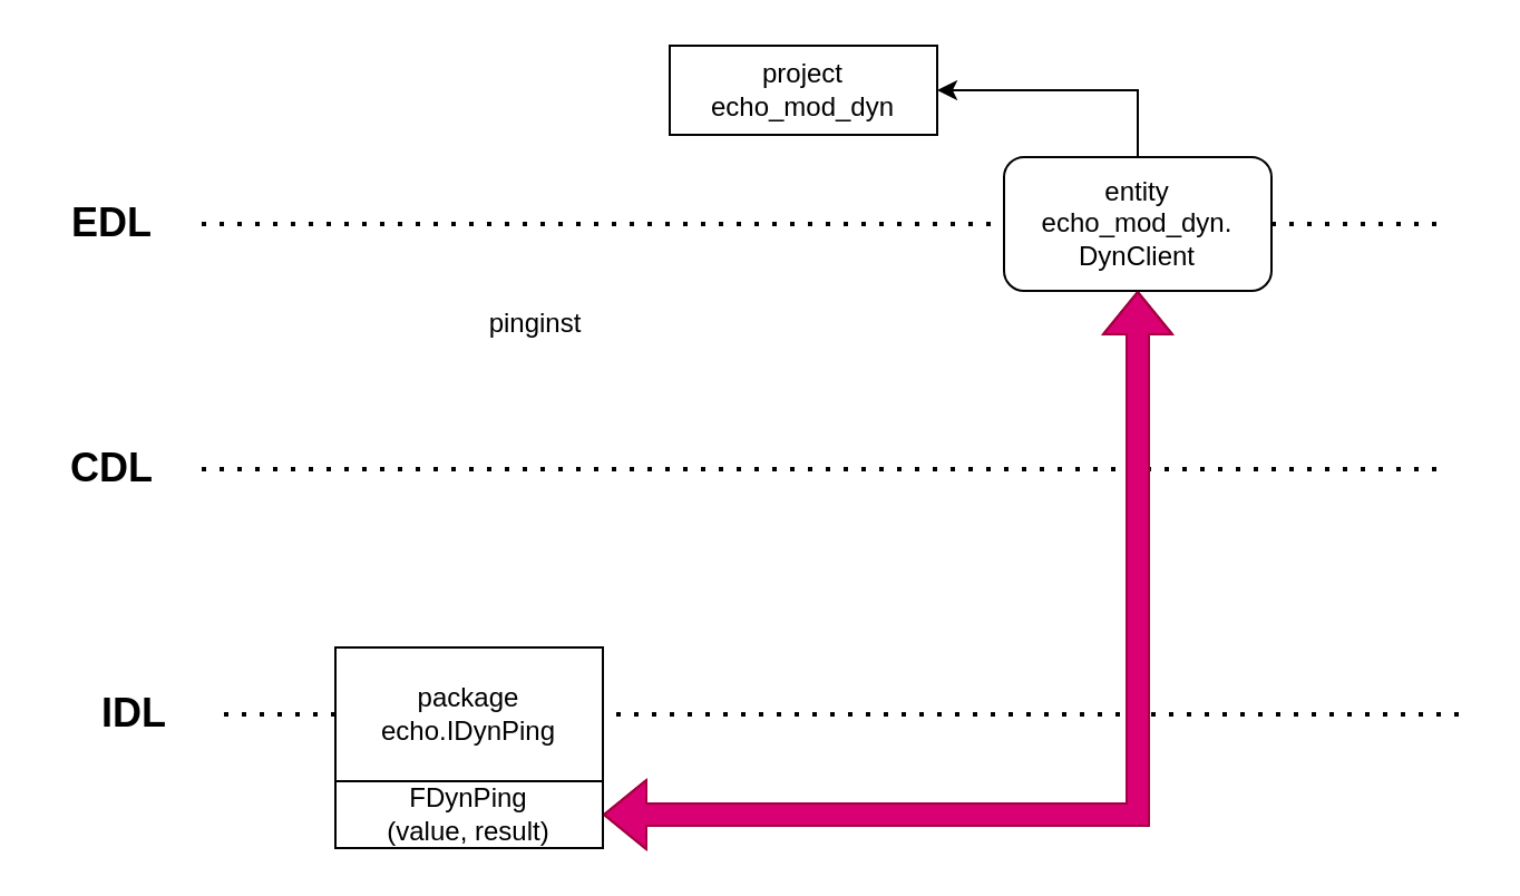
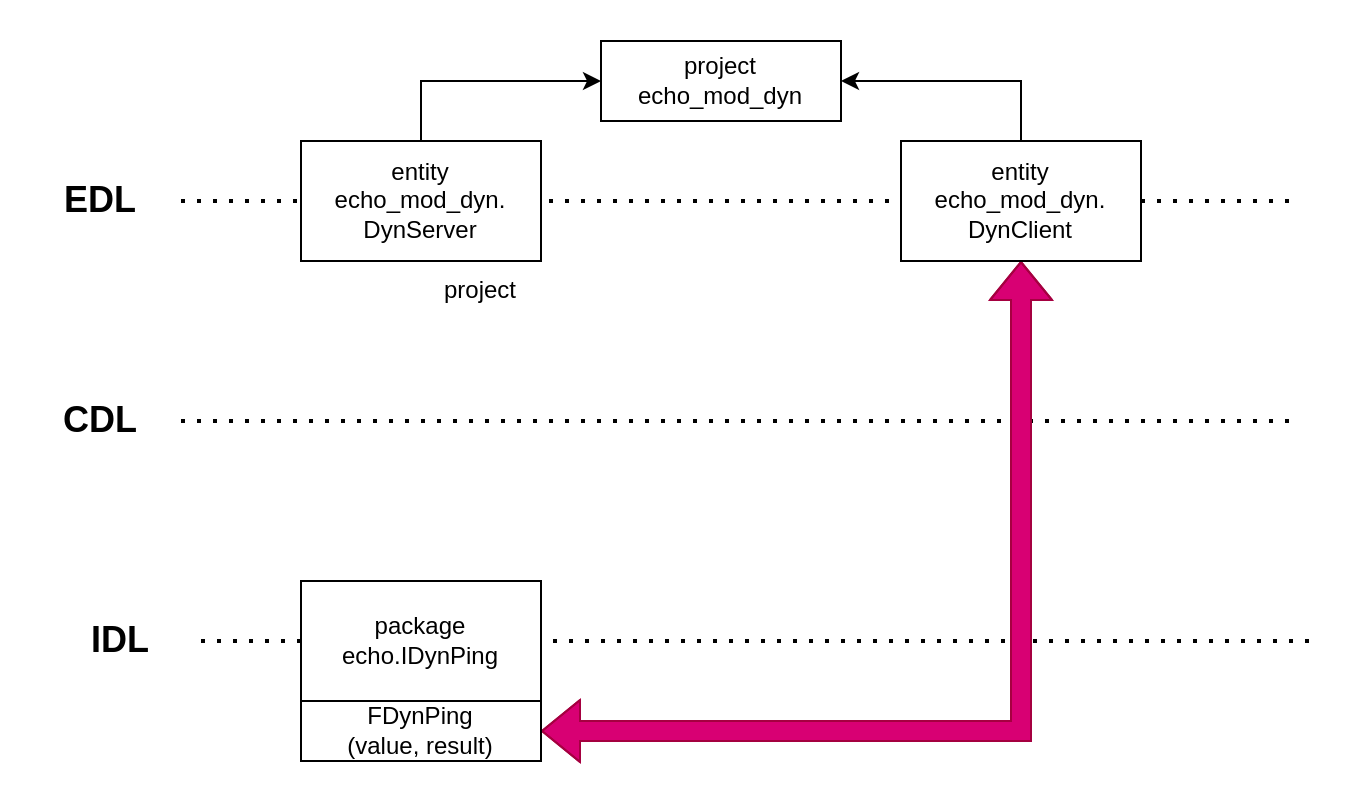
+ <mxCell id="9" style="edgeStyle=orthogonalEdgeStyle;rounded=0;orthogonalLoop=1;jettySize=auto;html=1;exitX=0.5;exitY=0;exitDx=0;exitDy=0;entryX=0;entryY=0.5;entryDx=0;entryDy=0;" edge="1" parent="1" source="10" target="5"><mxGeometry relative="1" as="geometry" /></mxCell>
+ <mxCell id="10" value="entity &lt;br&gt;echo_mod_dyn.&lt;br&gt;DynServer" style="rounded=0;whiteSpace=wrap;html=1;" vertex="1" parent="1"><mxGeometry x="150" y="70" width="120" height="60" as="geometry" /></mxCell>
- <mxCell id="8" value="entity &lt;br&gt;echo_mod_dyn.&lt;br&gt;DynClient" style="whiteSpace=wrap;html=1;rounded=1;" vertex="1" parent="1"><mxGeometry x="450" y="70" width="120" height="60" as="geometry" /></mxCell>
+ <mxCell id="8" value="entity &lt;br&gt;echo_mod_dyn.&lt;br&gt;DynClient" style="rounded=0;whiteSpace=wrap;html=1;" vertex="1" parent="1"><mxGeometry x="450" y="70" width="120" height="60" as="geometry" /></mxCell>
- <mxCell id="12" value="pinginst" style="text;html=1;strokeColor=none;fillColor=none;align=center;verticalAlign=middle;whiteSpace=wrap;rounded=0;" vertex="1" parent="1"><mxGeometry x="210" y="130" width="60" height="30" as="geometry" /></mxCell>
+ <mxCell id="12" value="project" style="text;html=1;strokeColor=none;fillColor=none;align=center;verticalAlign=middle;whiteSpace=wrap;rounded=0;" vertex="1" parent="1"><mxGeometry x="210" y="130" width="60" height="30" as="geometry" /></mxCell>
